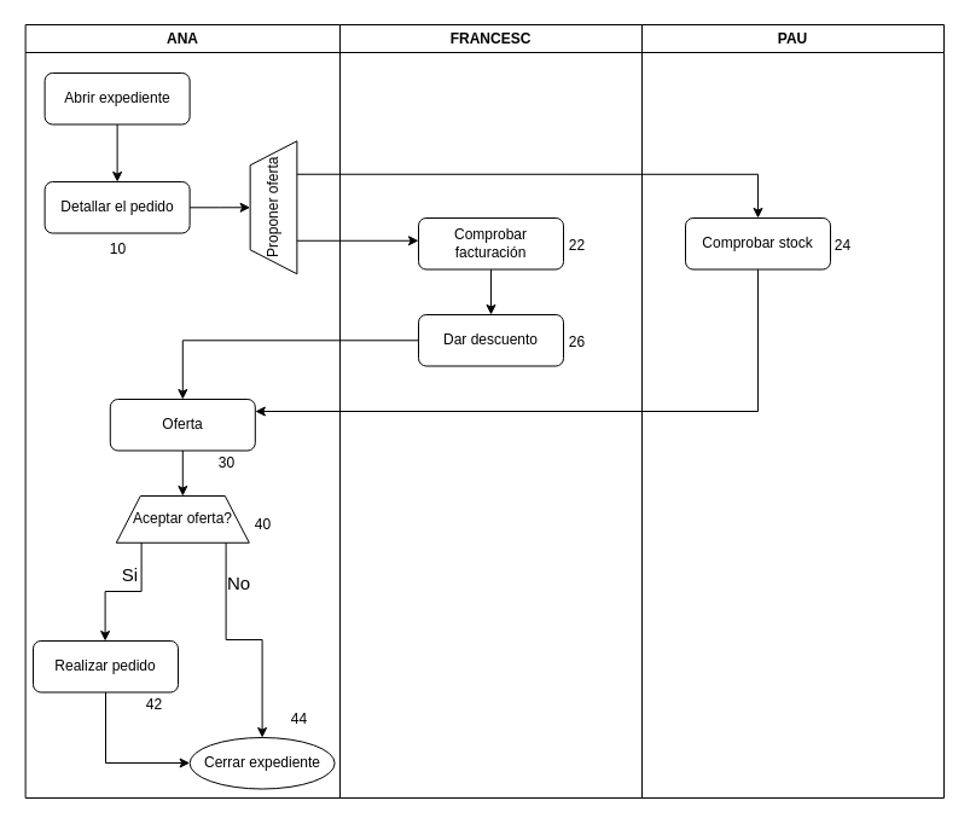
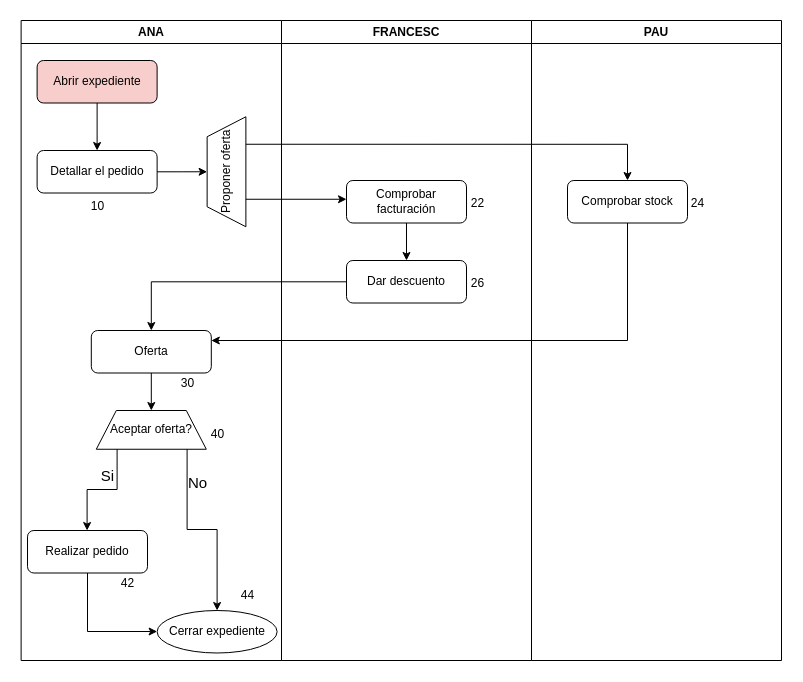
- <mxCell id="3" value="Abrir expediente" style="rounded=1;whiteSpace=wrap;html=1;" vertex="1" parent="2"><mxGeometry x="16" y="40" width="120" height="42.5" as="geometry" /></mxCell>
+ <mxCell id="3" value="Abrir expediente" style="rounded=1;whiteSpace=wrap;html=1;fillColor=#f8cecc;" vertex="1" parent="2"><mxGeometry x="16" y="40" width="120" height="42.5" as="geometry" /></mxCell>
